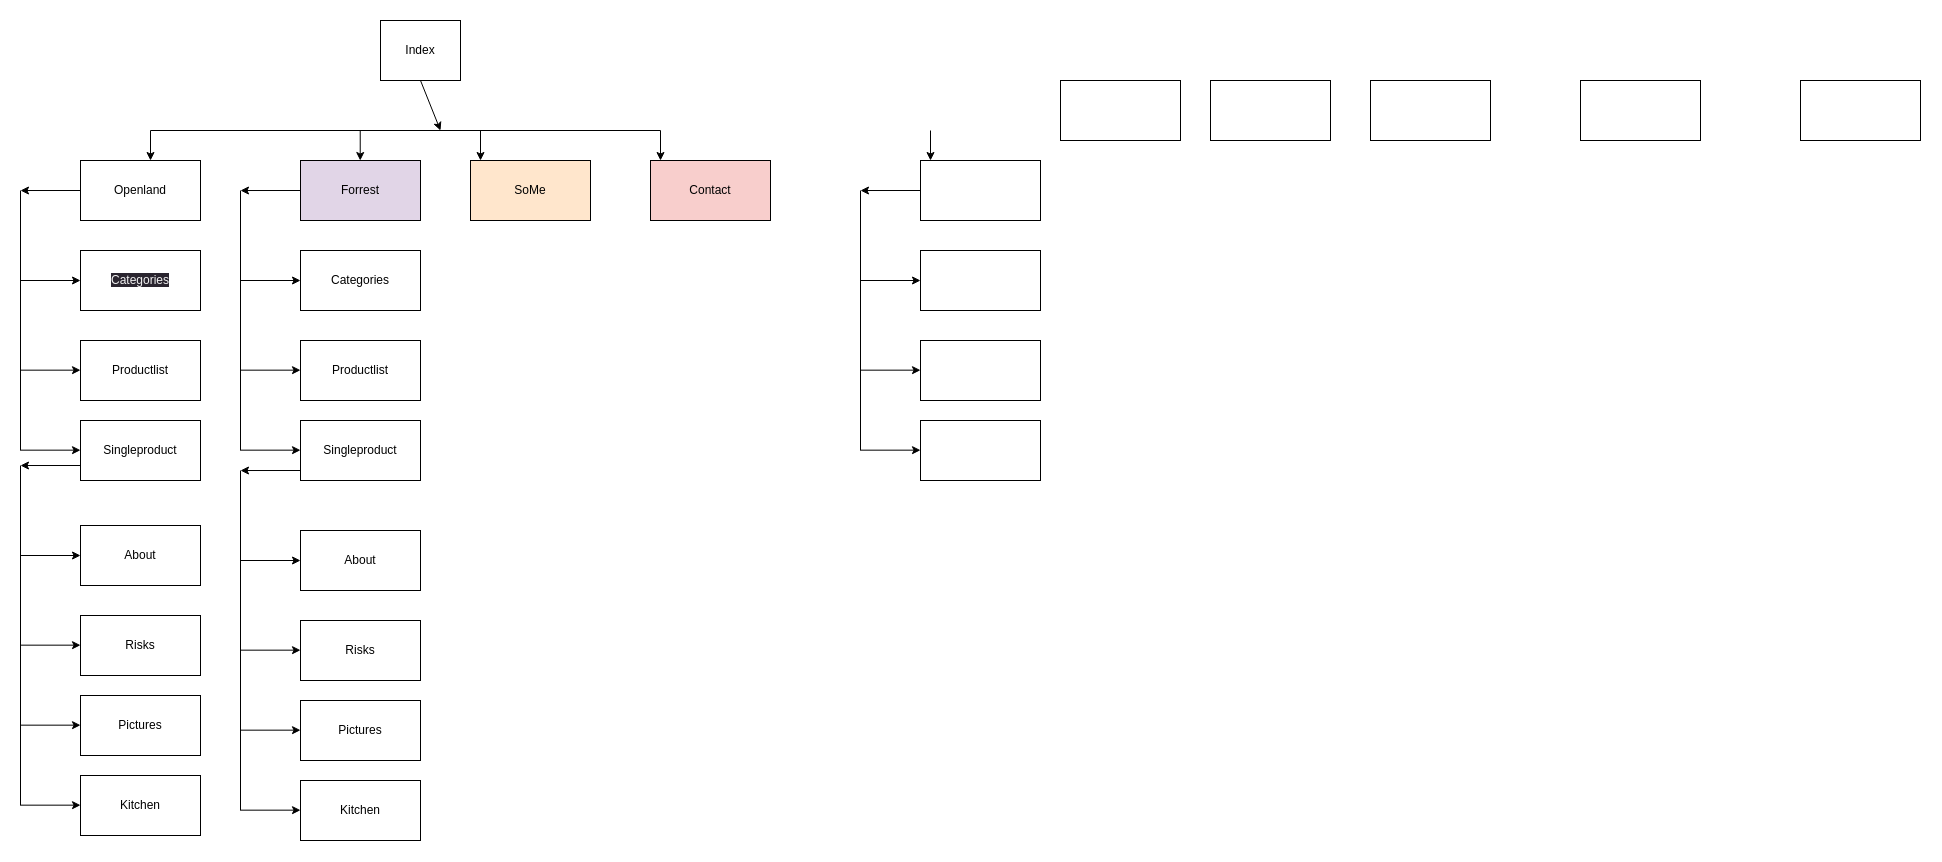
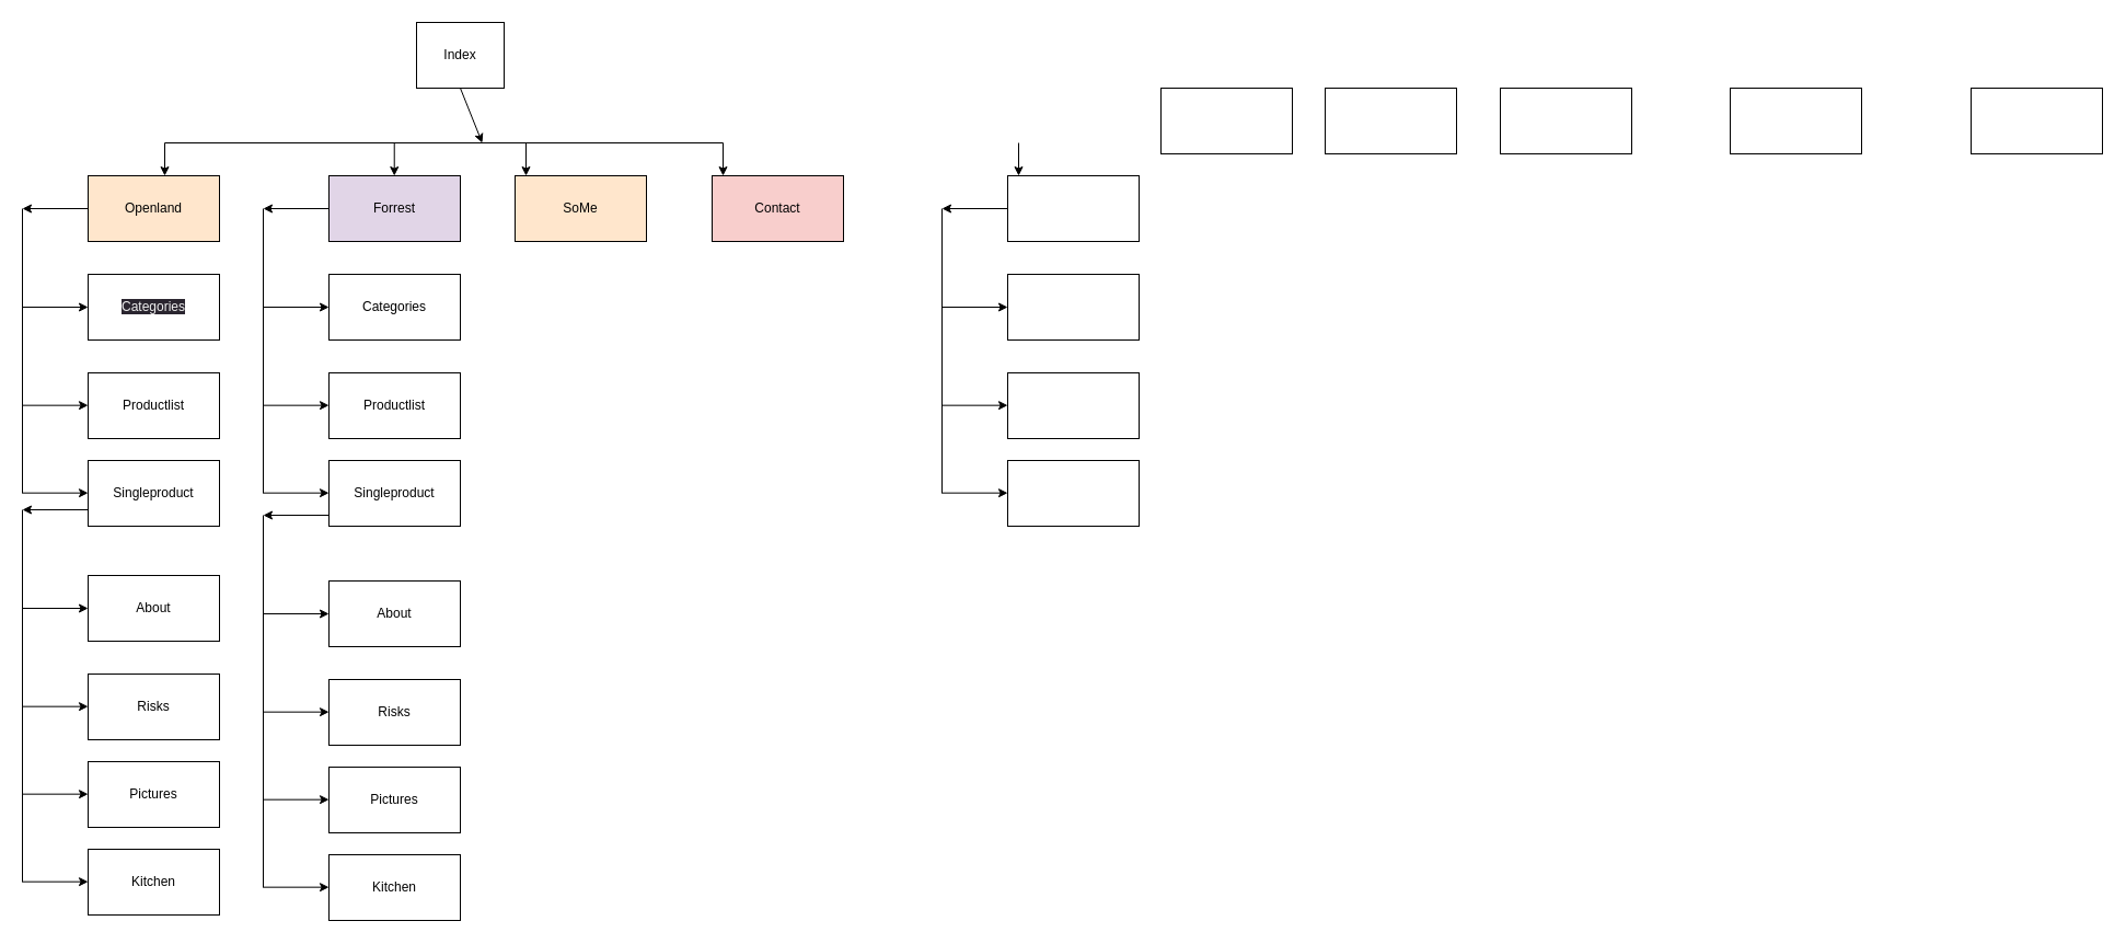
- <mxCell id="10" value="Openland" style="rounded=0;whiteSpace=wrap;html=1;" parent="1" vertex="1"><mxGeometry x="80" y="160" width="120" height="60" as="geometry" /></mxCell>
+ <mxCell id="10" value="Openland" style="rounded=0;whiteSpace=wrap;html=1;fillColor=#ffe6cc;" parent="1" vertex="1"><mxGeometry x="80" y="160" width="120" height="60" as="geometry" /></mxCell>
